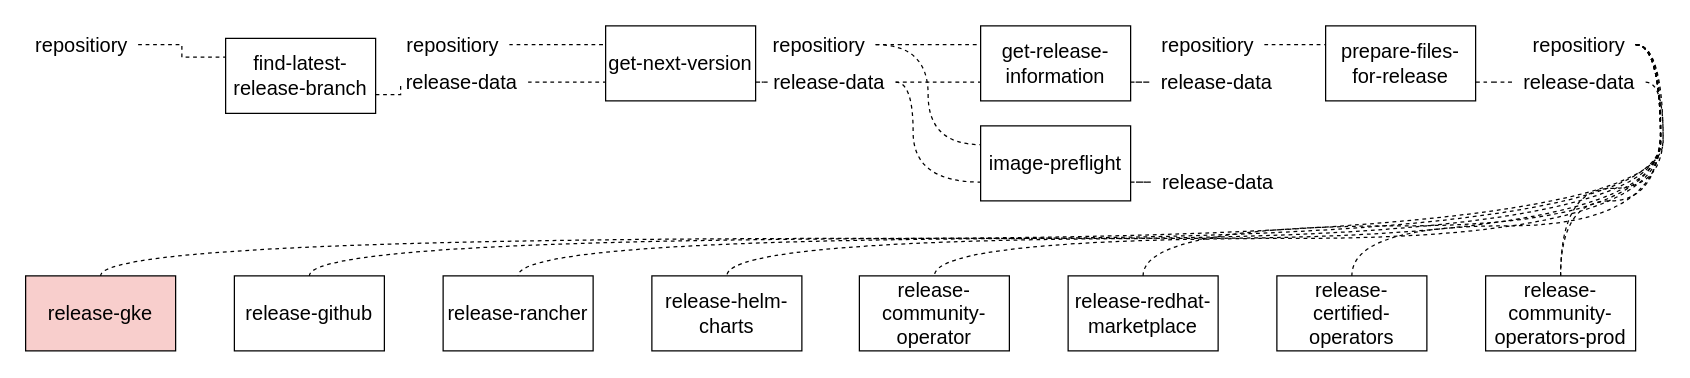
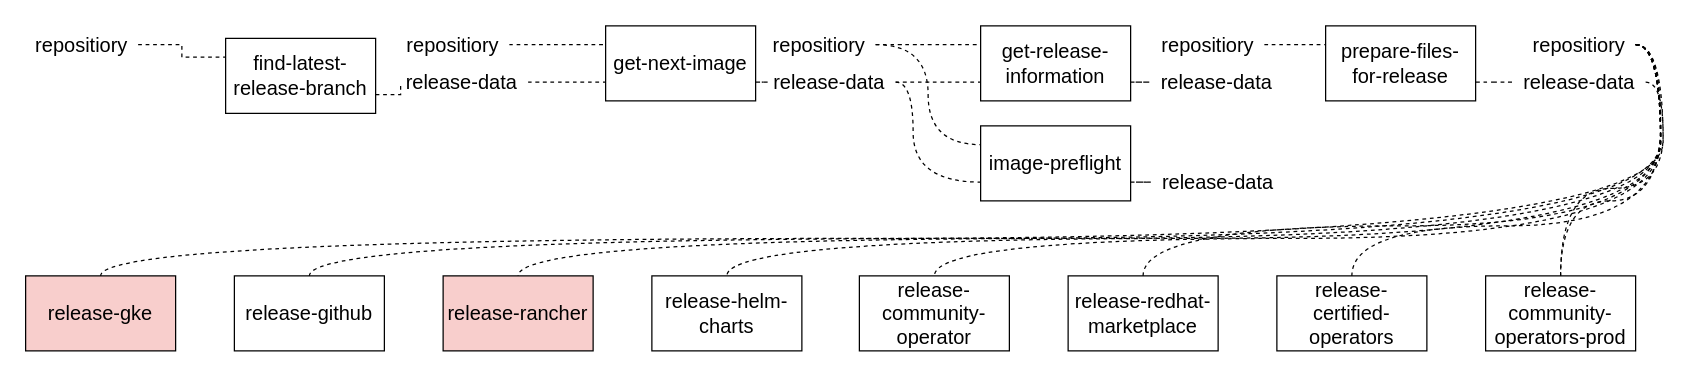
- <mxCell id="11" value="get-next-version" style="rounded=0;whiteSpace=wrap;html=1;fontSize=16;" vertex="1" parent="1"><mxGeometry x="484" y="20" width="120" height="60" as="geometry" /></mxCell>
+ <mxCell id="11" value="get-next-image" style="rounded=0;whiteSpace=wrap;html=1;fontSize=16;" vertex="1" parent="1"><mxGeometry x="484" y="20" width="120" height="60" as="geometry" /></mxCell>
- <mxCell id="41" value="release-rancher" style="rounded=0;whiteSpace=wrap;html=1;fontSize=16;" vertex="1" parent="1"><mxGeometry x="354" y="220" width="120" height="60" as="geometry" /></mxCell>
+ <mxCell id="41" value="release-rancher" style="rounded=0;whiteSpace=wrap;html=1;fontSize=16;fillColor=#f8cecc;" vertex="1" parent="1"><mxGeometry x="354" y="220" width="120" height="60" as="geometry" /></mxCell>
